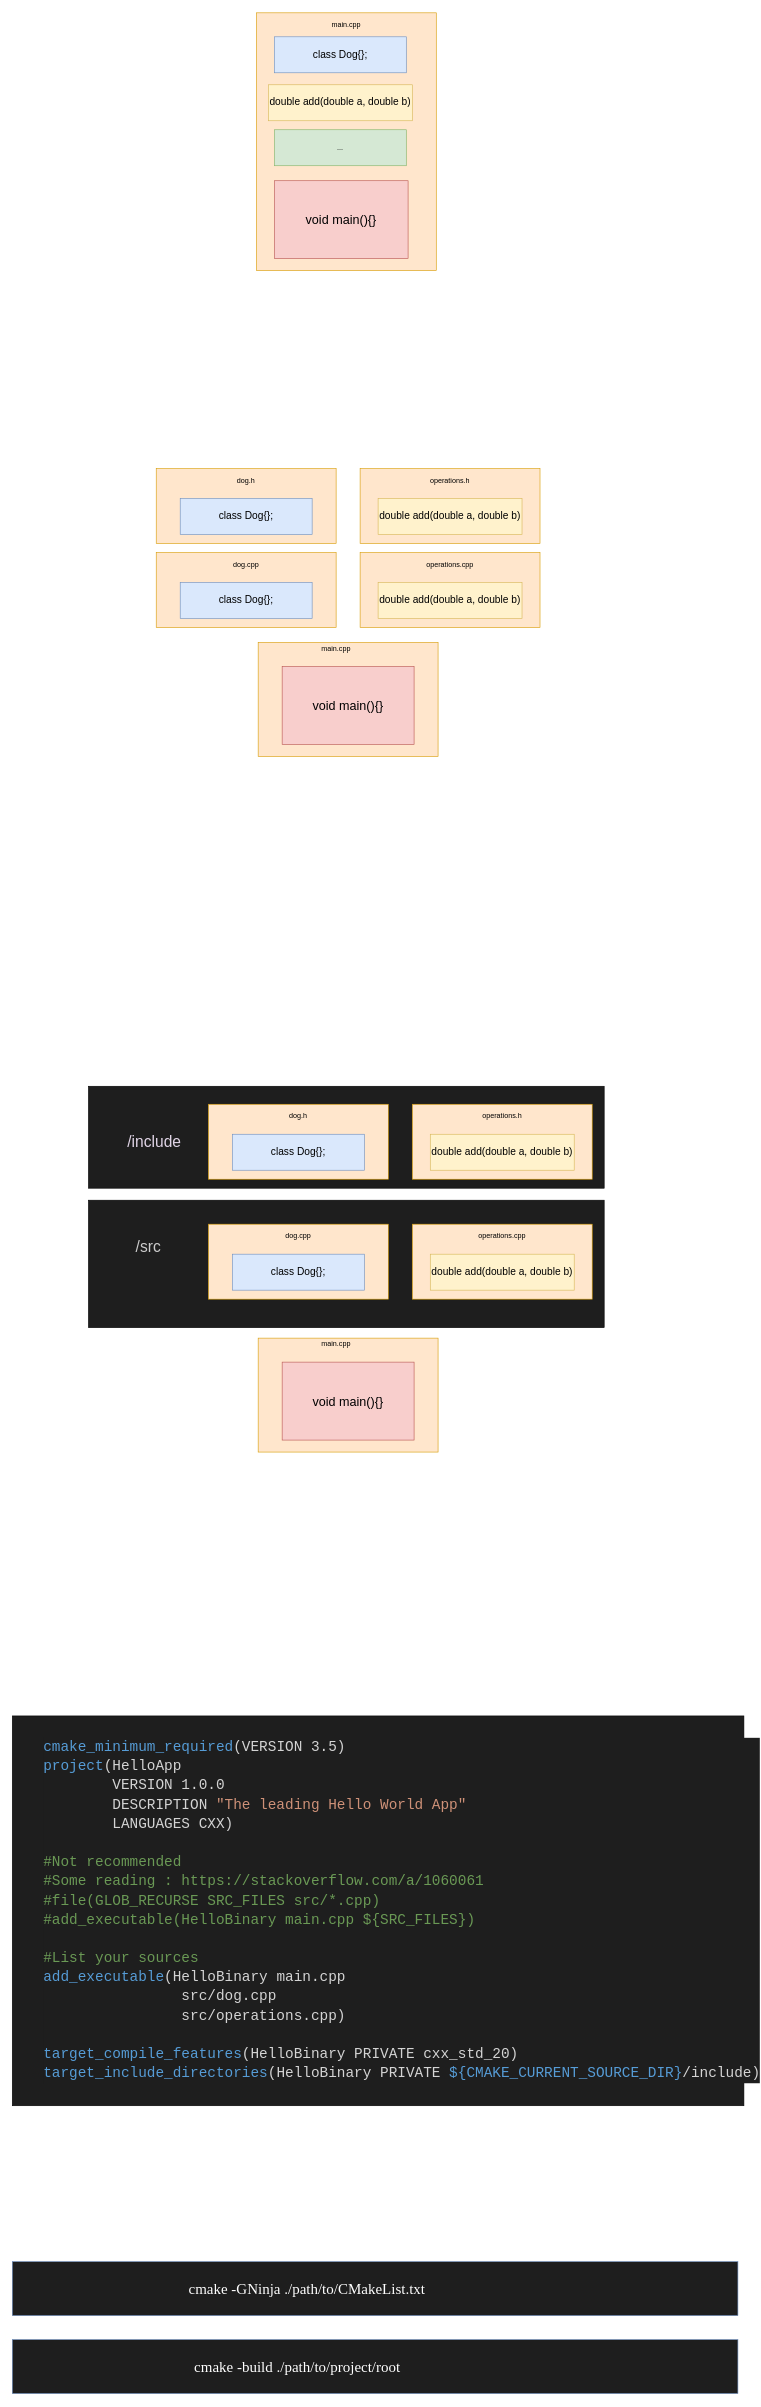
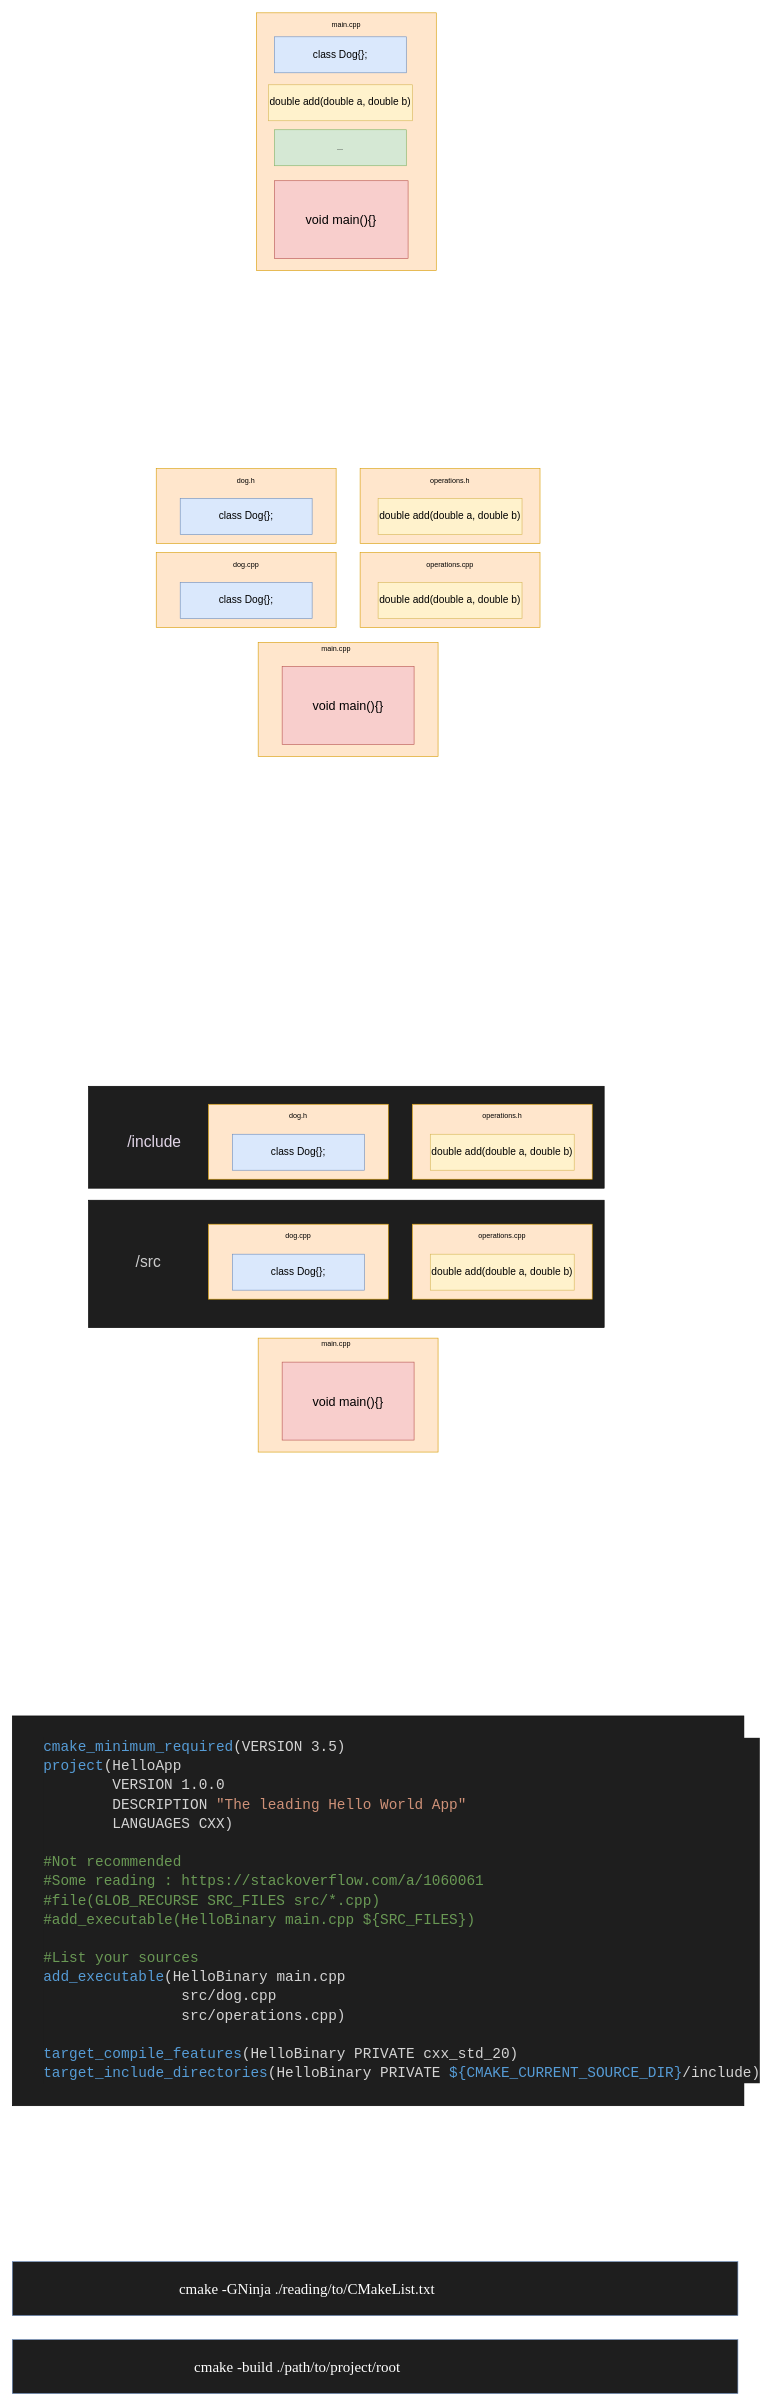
- <mxCell id="42" value="&lt;div style=&quot;font-size: 26px&quot;&gt;&lt;font style=&quot;font-size: 26px&quot; color=&quot;#CCCCCC&quot;&gt;/src&lt;/font&gt;&lt;/div&gt;" style="text;html=1;strokeColor=none;fillColor=none;align=center;verticalAlign=middle;whiteSpace=wrap;rounded=0;" parent="1" vertex="1"><mxGeometry x="227" y="2067.5" width="40" height="20" as="geometry" /></mxCell>
+ <mxCell id="42" value="&lt;div style=&quot;font-size: 26px&quot;&gt;&lt;font style=&quot;font-size: 26px&quot; color=&quot;#CCCCCC&quot;&gt;/src&lt;/font&gt;&lt;/div&gt;" style="text;html=1;strokeColor=none;fillColor=none;align=center;verticalAlign=middle;whiteSpace=wrap;rounded=0;" parent="1" vertex="1"><mxGeometry x="227" y="2092.5" width="40" height="20" as="geometry" /></mxCell>
- <mxCell id="46" value="&lt;font style=&quot;font-size: 25px&quot; face=&quot;Lucida Console&quot; color=&quot;#FFFFFF&quot;&gt;cmake -GNinja ./path/to/CMakeList.txt&lt;/font&gt;" style="text;html=1;strokeColor=none;fillColor=none;align=center;verticalAlign=middle;whiteSpace=wrap;rounded=0;" vertex="1" parent="1"><mxGeometry x="190" y="3805" width="643" height="20" as="geometry" /></mxCell>
+ <mxCell id="46" value="&lt;font style=&quot;font-size: 25px&quot; face=&quot;Lucida Console&quot; color=&quot;#FFFFFF&quot;&gt;cmake -GNinja ./reading/to/CMakeList.txt&lt;/font&gt;" style="text;html=1;strokeColor=none;fillColor=none;align=center;verticalAlign=middle;whiteSpace=wrap;rounded=0;" vertex="1" parent="1"><mxGeometry x="190" y="3805" width="643" height="20" as="geometry" /></mxCell>
